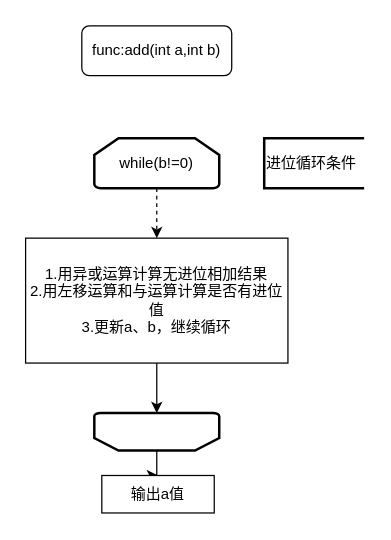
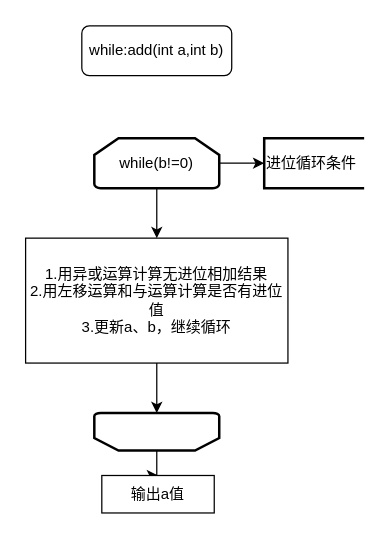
- <mxCell id="2" value="func:add(int a,int b)" style="rounded=1;whiteSpace=wrap;html=1;" vertex="1" parent="1"><mxGeometry x="65" y="20" width="120" height="40" as="geometry" /></mxCell>
+ <mxCell id="2" value="while:add(int a,int b)" style="rounded=1;whiteSpace=wrap;html=1;" vertex="1" parent="1"><mxGeometry x="65" y="20" width="120" height="40" as="geometry" /></mxCell>
+ <mxCell id="6" style="edgeStyle=orthogonalEdgeStyle;rounded=0;orthogonalLoop=1;jettySize=auto;html=1;entryX=0;entryY=0.5;entryDx=0;entryDy=0;entryPerimeter=0;" edge="1" parent="1" source="4" target="5"><mxGeometry relative="1" as="geometry" /></mxCell>
- <mxCell id="3" style="edgeStyle=orthogonalEdgeStyle;rounded=0;orthogonalLoop=1;jettySize=auto;html=1;dashed=1;" edge="1" parent="1" source="4" target="8"><mxGeometry relative="1" as="geometry"><mxPoint x="125" y="170" as="targetPoint" /></mxGeometry></mxCell>
+ <mxCell id="3" style="edgeStyle=orthogonalEdgeStyle;rounded=0;orthogonalLoop=1;jettySize=auto;html=1;" edge="1" parent="1" source="4" target="8"><mxGeometry relative="1" as="geometry"><mxPoint x="125" y="170" as="targetPoint" /></mxGeometry></mxCell>
